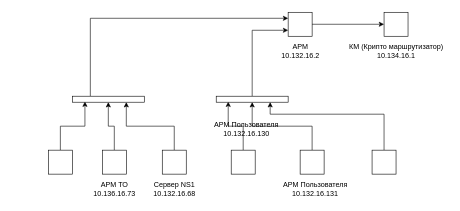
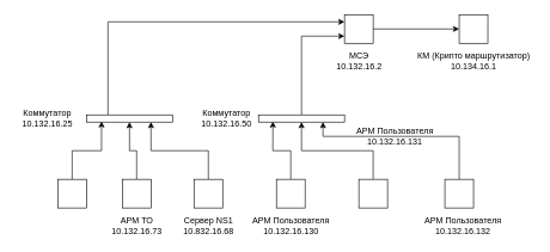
- <mxCell id="12" value="АРМ&lt;br&gt;10.132.16.2" style="text;html=1;resizable=0;autosize=1;align=center;verticalAlign=middle;points=[];fillColor=none;strokeColor=none;rounded=0;" vertex="1" parent="1"><mxGeometry x="460" y="70" width="80" height="30" as="geometry" /></mxCell>
+ <mxCell id="12" value="МСЭ&lt;br&gt;10.132.16.2" style="text;html=1;resizable=0;autosize=1;align=center;verticalAlign=middle;points=[];fillColor=none;strokeColor=none;rounded=0;" vertex="1" parent="1"><mxGeometry x="460" y="70" width="80" height="30" as="geometry" /></mxCell>
+ <mxCell id="18" value="Коммутатор&lt;br&gt;10.132.16.25" style="text;html=1;resizable=0;autosize=1;align=center;verticalAlign=middle;points=[];fillColor=none;strokeColor=none;rounded=0;" vertex="1" parent="1"><mxGeometry x="20" y="150" width="90" height="30" as="geometry" /></mxCell>
+ <mxCell id="23" value="Коммутатор&lt;br&gt;10.132.16.50" style="text;html=1;resizable=0;autosize=1;align=center;verticalAlign=middle;points=[];fillColor=none;strokeColor=none;rounded=0;" vertex="1" parent="1"><mxGeometry x="270" y="150" width="90" height="30" as="geometry" /></mxCell>
- <mxCell id="10" value="АРМ Пользователя&lt;br&gt;10.132.16.130" style="text;html=1;resizable=0;autosize=1;align=center;verticalAlign=middle;points=[];fillColor=none;strokeColor=none;rounded=0;" vertex="1" parent="1"><mxGeometry x="350" y="200" width="120" height="30" as="geometry" /></mxCell>
+ <mxCell id="10" value="АРМ Пользователя&lt;br&gt;10.132.16.130" style="text;html=1;resizable=0;autosize=1;align=center;verticalAlign=middle;points=[];fillColor=none;strokeColor=none;rounded=0;" vertex="1" parent="1"><mxGeometry x="345" y="300" width="120" height="30" as="geometry" /></mxCell>
- <mxCell id="6" value="АРМ ТО&lt;br&gt;10.136.16.73" style="text;html=1;resizable=0;autosize=1;align=center;verticalAlign=middle;points=[];fillColor=none;strokeColor=none;rounded=0;" vertex="1" parent="1"><mxGeometry x="145" y="300" width="90" height="30" as="geometry" /></mxCell>
+ <mxCell id="6" value="АРМ ТО&lt;br&gt;10.132.16.73" style="text;html=1;resizable=0;autosize=1;align=center;verticalAlign=middle;points=[];fillColor=none;strokeColor=none;rounded=0;" vertex="1" parent="1"><mxGeometry x="145" y="300" width="90" height="30" as="geometry" /></mxCell>
- <mxCell id="9" value="Сервер NS1&lt;br&gt;10.132.16.68" style="text;html=1;resizable=0;autosize=1;align=center;verticalAlign=middle;points=[];fillColor=none;strokeColor=none;rounded=0;" vertex="1" parent="1"><mxGeometry x="245" y="300" width="90" height="30" as="geometry" /></mxCell>
+ <mxCell id="9" value="Сервер NS1&lt;br&gt;10.832.16.68" style="text;html=1;resizable=0;autosize=1;align=center;verticalAlign=middle;points=[];fillColor=none;strokeColor=none;rounded=0;" vertex="1" parent="1"><mxGeometry x="245" y="300" width="90" height="30" as="geometry" /></mxCell>
- <mxCell id="28" value="АРМ Пользователя&lt;br&gt;10.132.16.131" style="text;html=1;resizable=0;autosize=1;align=center;verticalAlign=middle;points=[];fillColor=none;strokeColor=none;rounded=0;" vertex="1" parent="1"><mxGeometry x="465" y="300" width="120" height="30" as="geometry" /></mxCell>
+ <mxCell id="28" value="АРМ Пользователя&lt;br&gt;10.132.16.131" style="text;html=1;resizable=0;autosize=1;align=center;verticalAlign=middle;points=[];fillColor=none;strokeColor=none;rounded=0;" vertex="1" parent="1"><mxGeometry x="490" y="175" width="120" height="30" as="geometry" /></mxCell>
+ <mxCell id="29" value="АРМ Пользователя&lt;br&gt;10.132.16.132" style="text;html=1;resizable=0;autosize=1;align=center;verticalAlign=middle;points=[];fillColor=none;strokeColor=none;rounded=0;" vertex="1" parent="1"><mxGeometry x="585" y="300" width="120" height="30" as="geometry" /></mxCell>
